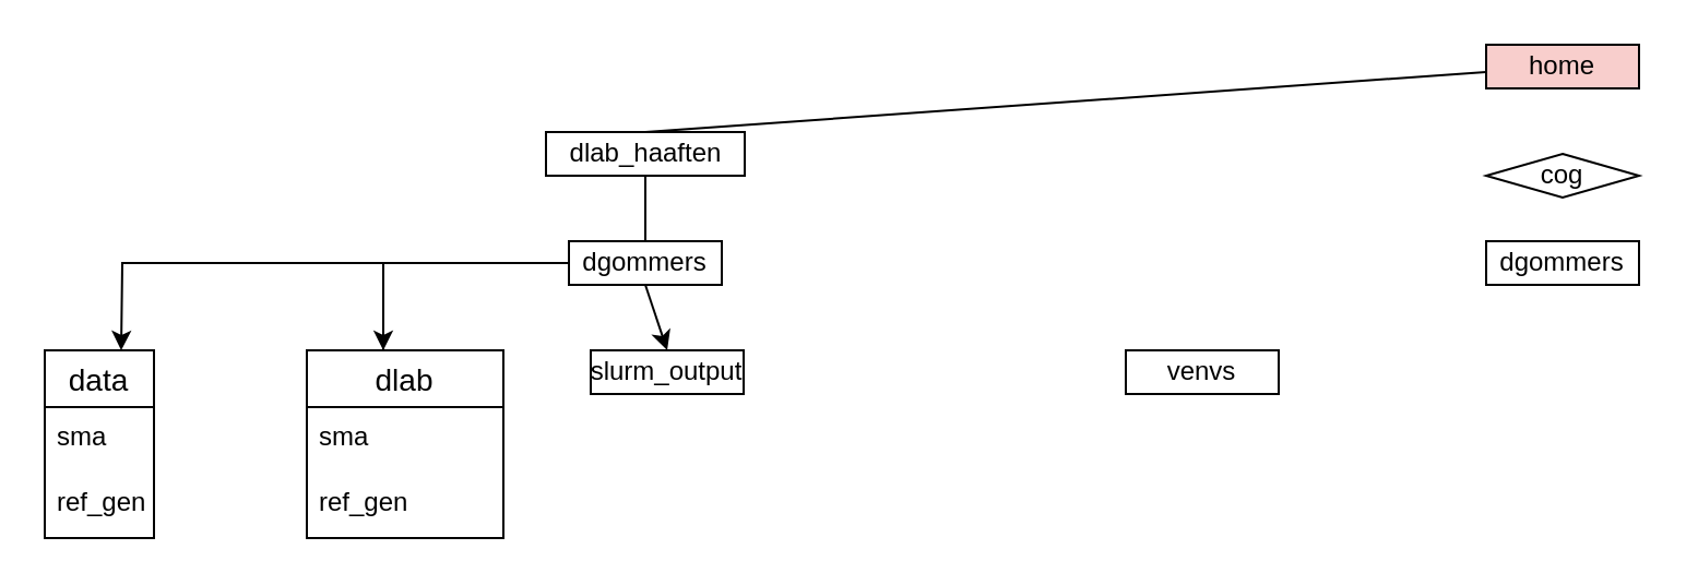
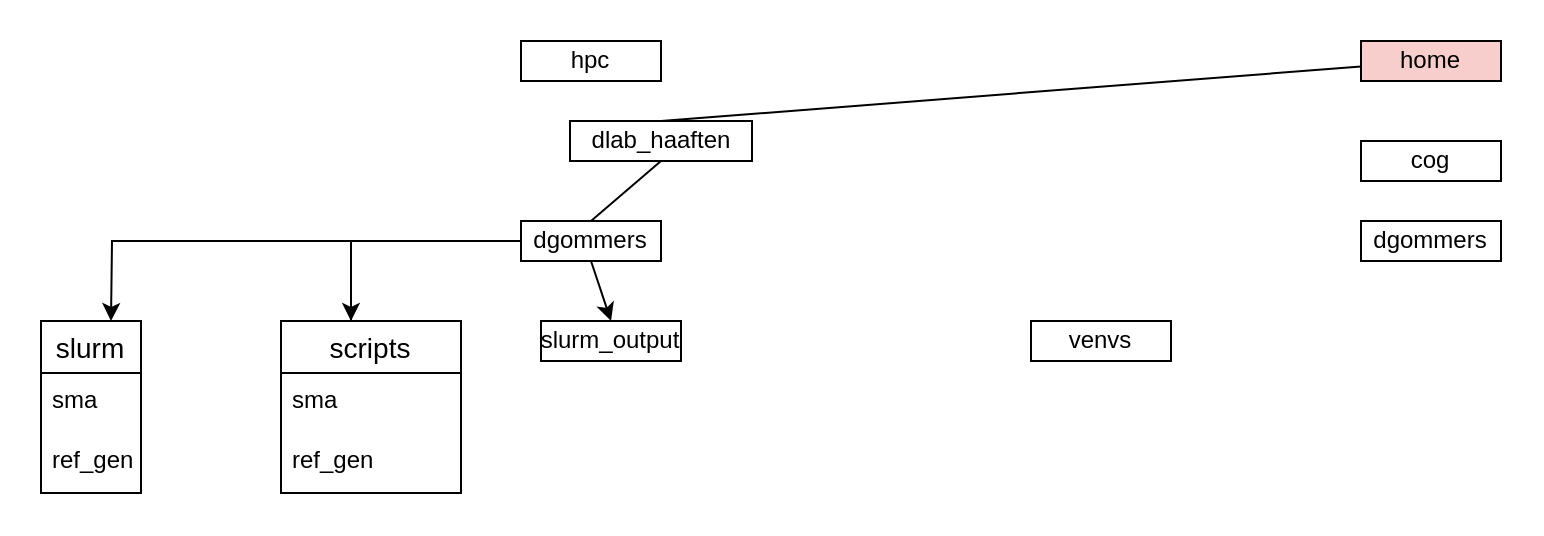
+ <mxCell id="2" value="hpc" style="html=1;whiteSpace=wrap;" vertex="1" parent="1"><mxGeometry x="260" y="20" width="70" height="20" as="geometry" /></mxCell>
- <mxCell id="3" value="dlab_haaften" style="html=1;whiteSpace=wrap;" vertex="1" parent="1"><mxGeometry x="249.5" y="60" width="91" height="20" as="geometry" /></mxCell>
+ <mxCell id="3" value="dlab_haaften" style="html=1;whiteSpace=wrap;" vertex="1" parent="1"><mxGeometry x="284.5" y="60" width="91" height="20" as="geometry" /></mxCell>
- <mxCell id="10" value="cog" style="rhombus;html=1;whiteSpace=wrap;" vertex="1" parent="1"><mxGeometry x="680" y="70" width="70" height="20" as="geometry" /></mxCell>
+ <mxCell id="10" value="cog" style="html=1;whiteSpace=wrap;" vertex="1" parent="1"><mxGeometry x="680" y="70" width="70" height="20" as="geometry" /></mxCell>
- <mxCell id="16" value="data" style="swimlane;fontStyle=0;childLayout=stackLayout;horizontal=1;startSize=26;horizontalStack=0;resizeParent=1;resizeParentMax=0;resizeLast=0;collapsible=1;marginBottom=0;align=center;fontSize=14;" vertex="1" parent="1"><mxGeometry x="20" y="160" width="50" height="86" as="geometry"><mxRectangle x="50.0" y="170" width="70" height="30" as="alternateBounds" /></mxGeometry></mxCell>
+ <mxCell id="16" value="slurm" style="swimlane;fontStyle=0;childLayout=stackLayout;horizontal=1;startSize=26;horizontalStack=0;resizeParent=1;resizeParentMax=0;resizeLast=0;collapsible=1;marginBottom=0;align=center;fontSize=14;" vertex="1" parent="1"><mxGeometry x="20" y="160" width="50" height="86" as="geometry"><mxRectangle x="50.0" y="170" width="70" height="30" as="alternateBounds" /></mxGeometry></mxCell>
- <mxCell id="20" value="dlab" style="swimlane;fontStyle=0;childLayout=stackLayout;horizontal=1;startSize=26;horizontalStack=0;resizeParent=1;resizeParentMax=0;resizeLast=0;collapsible=1;marginBottom=0;align=center;fontSize=14;" vertex="1" parent="1"><mxGeometry x="140" y="160" width="90" height="86" as="geometry"><mxRectangle x="170" y="170" width="70" height="30" as="alternateBounds" /></mxGeometry></mxCell>
+ <mxCell id="20" value="scripts" style="swimlane;fontStyle=0;childLayout=stackLayout;horizontal=1;startSize=26;horizontalStack=0;resizeParent=1;resizeParentMax=0;resizeLast=0;collapsible=1;marginBottom=0;align=center;fontSize=14;" vertex="1" parent="1"><mxGeometry x="140" y="160" width="90" height="86" as="geometry"><mxRectangle x="170" y="170" width="70" height="30" as="alternateBounds" /></mxGeometry></mxCell>
